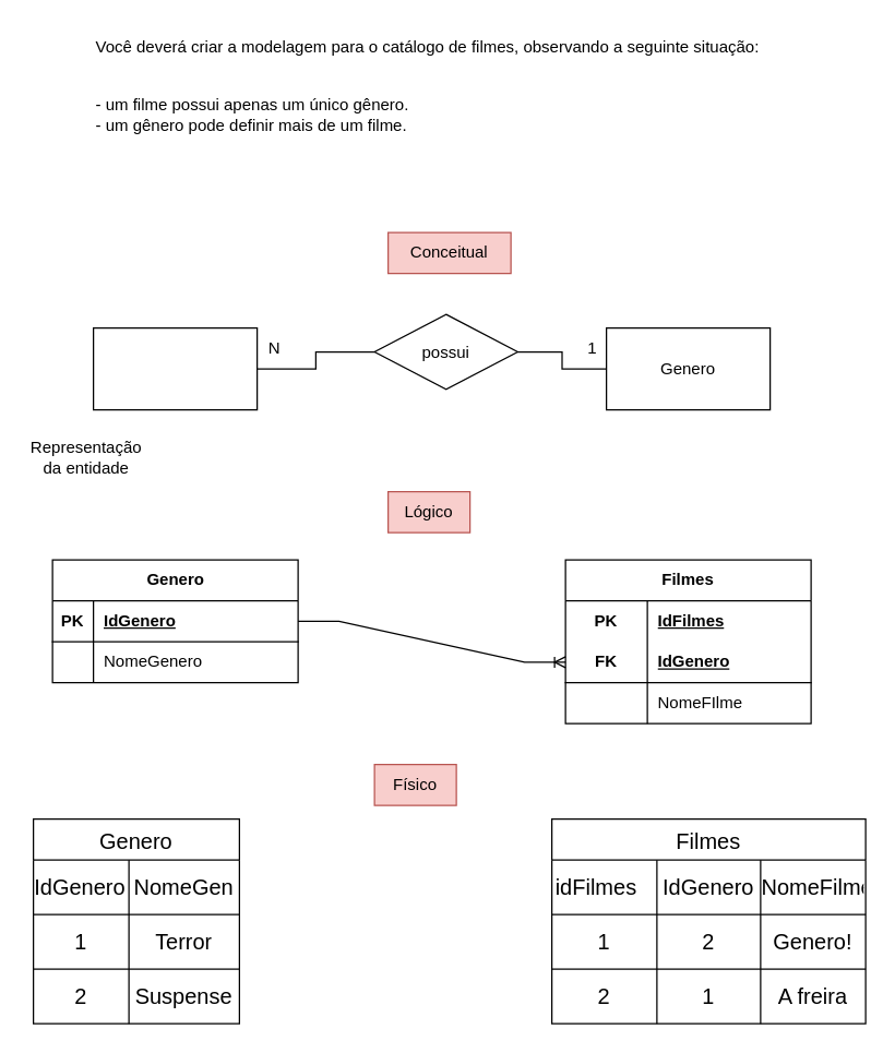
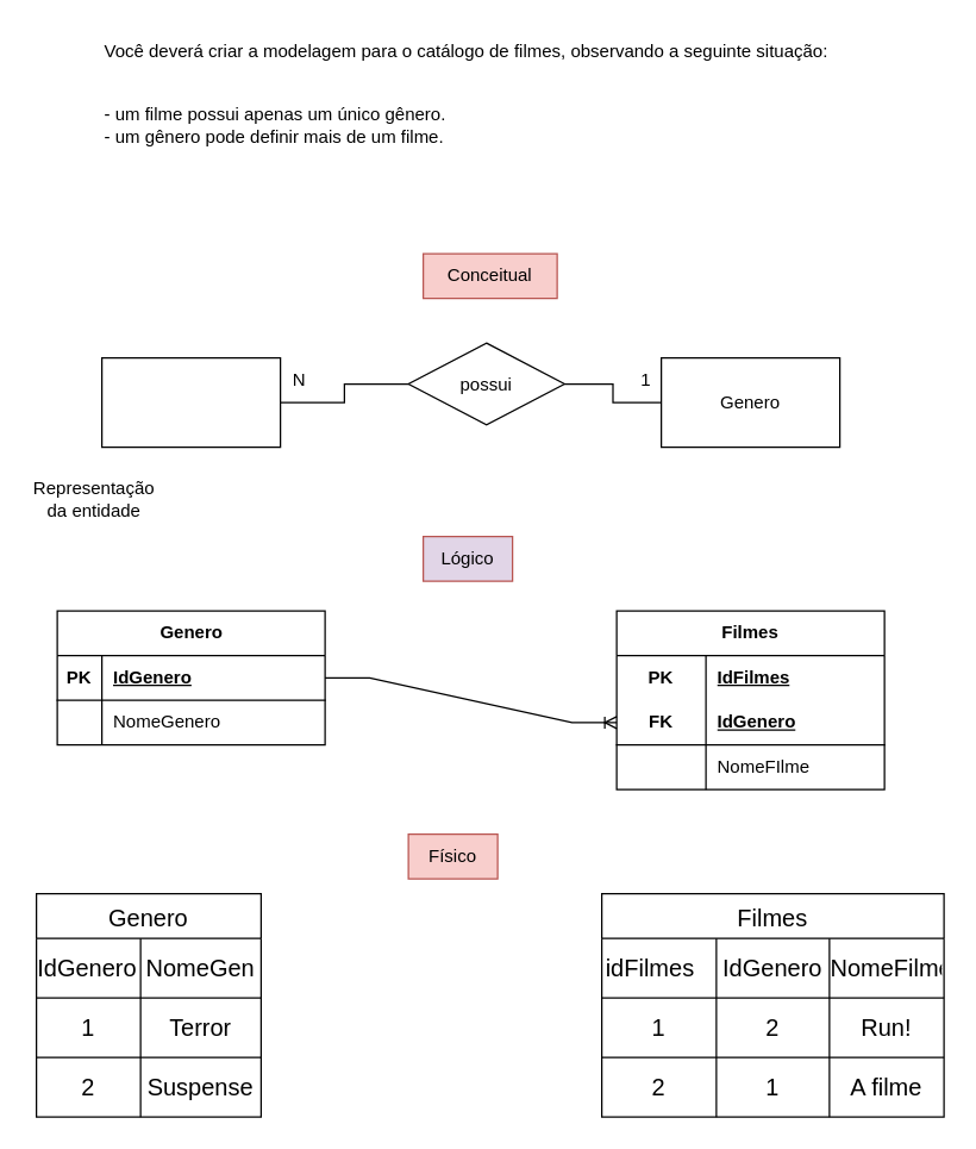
- <mxCell id="31" value="Lógico" style="rounded=0;whiteSpace=wrap;html=1;fillColor=#f8cecc;strokeColor=#b85450;" vertex="1" parent="1"><mxGeometry x="284" y="360" width="60" height="30" as="geometry" /></mxCell>
+ <mxCell id="31" value="Lógico" style="rounded=0;whiteSpace=wrap;html=1;fillColor=#e1d5e7;strokeColor=#b85450;" vertex="1" parent="1"><mxGeometry x="284" y="360" width="60" height="30" as="geometry" /></mxCell>
- <mxCell id="50" value="Genero!" style="shape=partialRectangle;html=1;whiteSpace=wrap;connectable=0;strokeColor=inherit;overflow=hidden;fillColor=none;top=0;left=0;bottom=0;right=0;pointerEvents=1;fontSize=16;" vertex="1" parent="47"><mxGeometry x="153" width="77" height="40" as="geometry"><mxRectangle width="77" height="40" as="alternateBounds" /></mxGeometry></mxCell>
+ <mxCell id="50" value="Run!" style="shape=partialRectangle;html=1;whiteSpace=wrap;connectable=0;strokeColor=inherit;overflow=hidden;fillColor=none;top=0;left=0;bottom=0;right=0;pointerEvents=1;fontSize=16;" vertex="1" parent="47"><mxGeometry x="153" width="77" height="40" as="geometry"><mxRectangle width="77" height="40" as="alternateBounds" /></mxGeometry></mxCell>
- <mxCell id="54" value="A freira" style="shape=partialRectangle;html=1;whiteSpace=wrap;connectable=0;strokeColor=inherit;overflow=hidden;fillColor=none;top=0;left=0;bottom=0;right=0;pointerEvents=1;fontSize=16;" vertex="1" parent="51"><mxGeometry x="153" width="77" height="40" as="geometry"><mxRectangle width="77" height="40" as="alternateBounds" /></mxGeometry></mxCell>
+ <mxCell id="54" value="A filme" style="shape=partialRectangle;html=1;whiteSpace=wrap;connectable=0;strokeColor=inherit;overflow=hidden;fillColor=none;top=0;left=0;bottom=0;right=0;pointerEvents=1;fontSize=16;" vertex="1" parent="51"><mxGeometry x="153" width="77" height="40" as="geometry"><mxRectangle width="77" height="40" as="alternateBounds" /></mxGeometry></mxCell>
